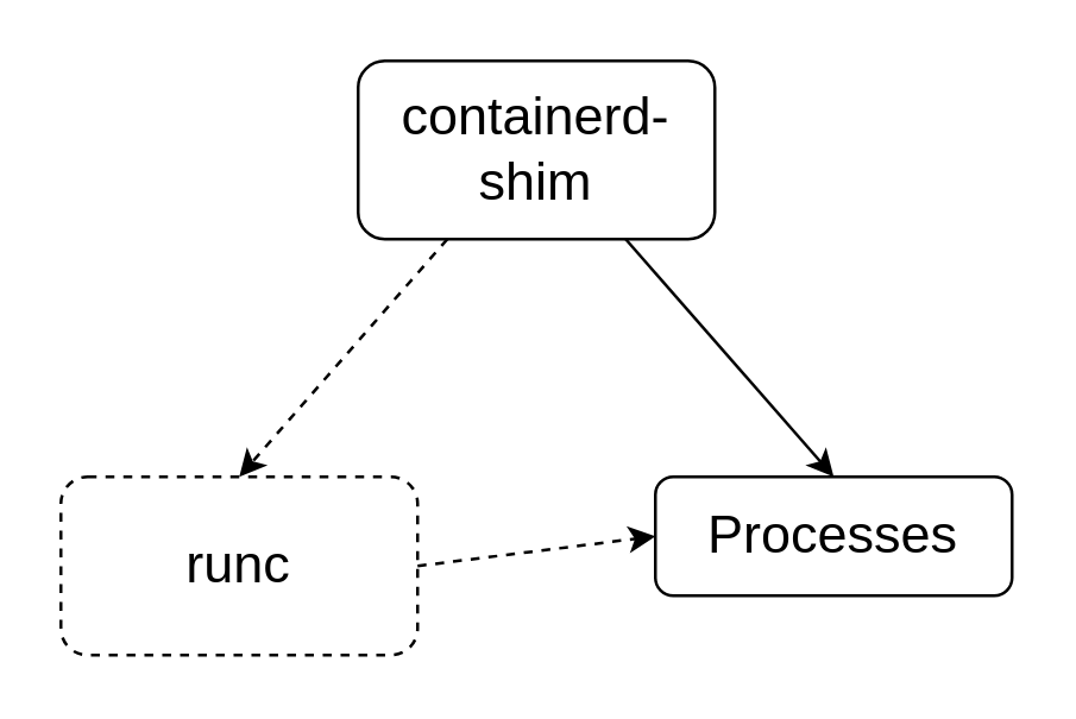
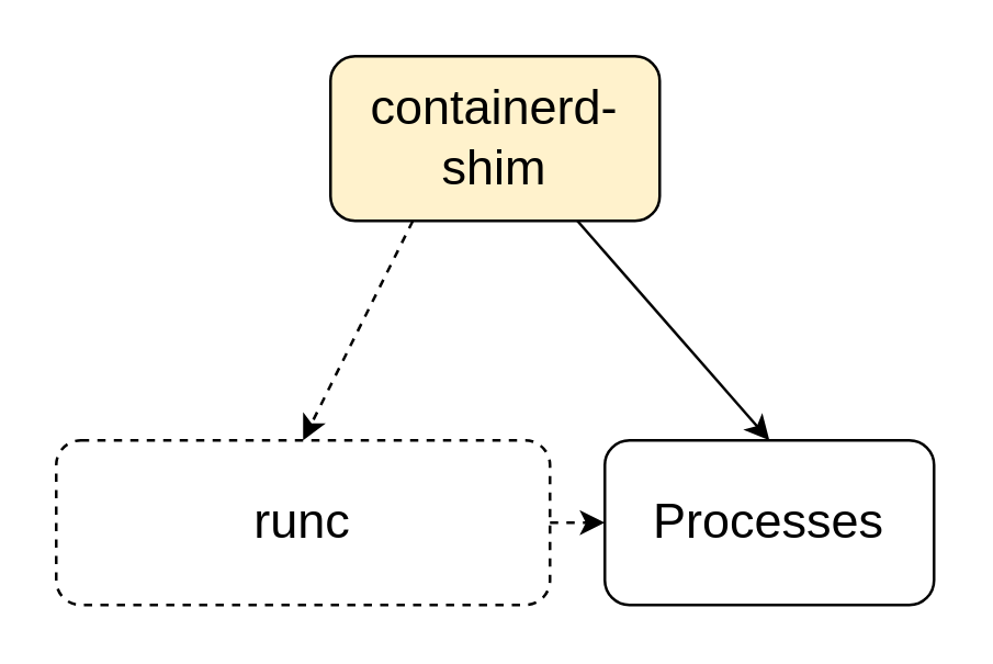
- <mxCell id="2" value="containerd-shim" style="rounded=1;whiteSpace=wrap;html=1;fontSize=18;" vertex="1" parent="1"><mxGeometry x="120" y="20" width="120" height="60" as="geometry" /></mxCell>
+ <mxCell id="2" value="containerd-shim" style="rounded=1;whiteSpace=wrap;html=1;fontSize=18;fillColor=#fff2cc;" vertex="1" parent="1"><mxGeometry x="120" y="20" width="120" height="60" as="geometry" /></mxCell>
- <mxCell id="5" value="Processes" style="rounded=1;whiteSpace=wrap;html=1;fontSize=18;" vertex="1" parent="1"><mxGeometry x="220" y="160" width="120" height="40" as="geometry" /></mxCell>
+ <mxCell id="5" value="Processes" style="rounded=1;whiteSpace=wrap;html=1;fontSize=18;" vertex="1" parent="1"><mxGeometry x="220" y="160" width="120" height="60" as="geometry" /></mxCell>
- <mxCell id="3" value="runc" style="rounded=1;whiteSpace=wrap;html=1;fontSize=18;dashed=1;" vertex="1" parent="1"><mxGeometry x="20" y="160" width="120" height="60" as="geometry" /></mxCell>
+ <mxCell id="3" value="runc" style="rounded=1;whiteSpace=wrap;html=1;fontSize=18;dashed=1;" vertex="1" parent="1"><mxGeometry x="20" y="160" width="180" height="60" as="geometry" /></mxCell>
